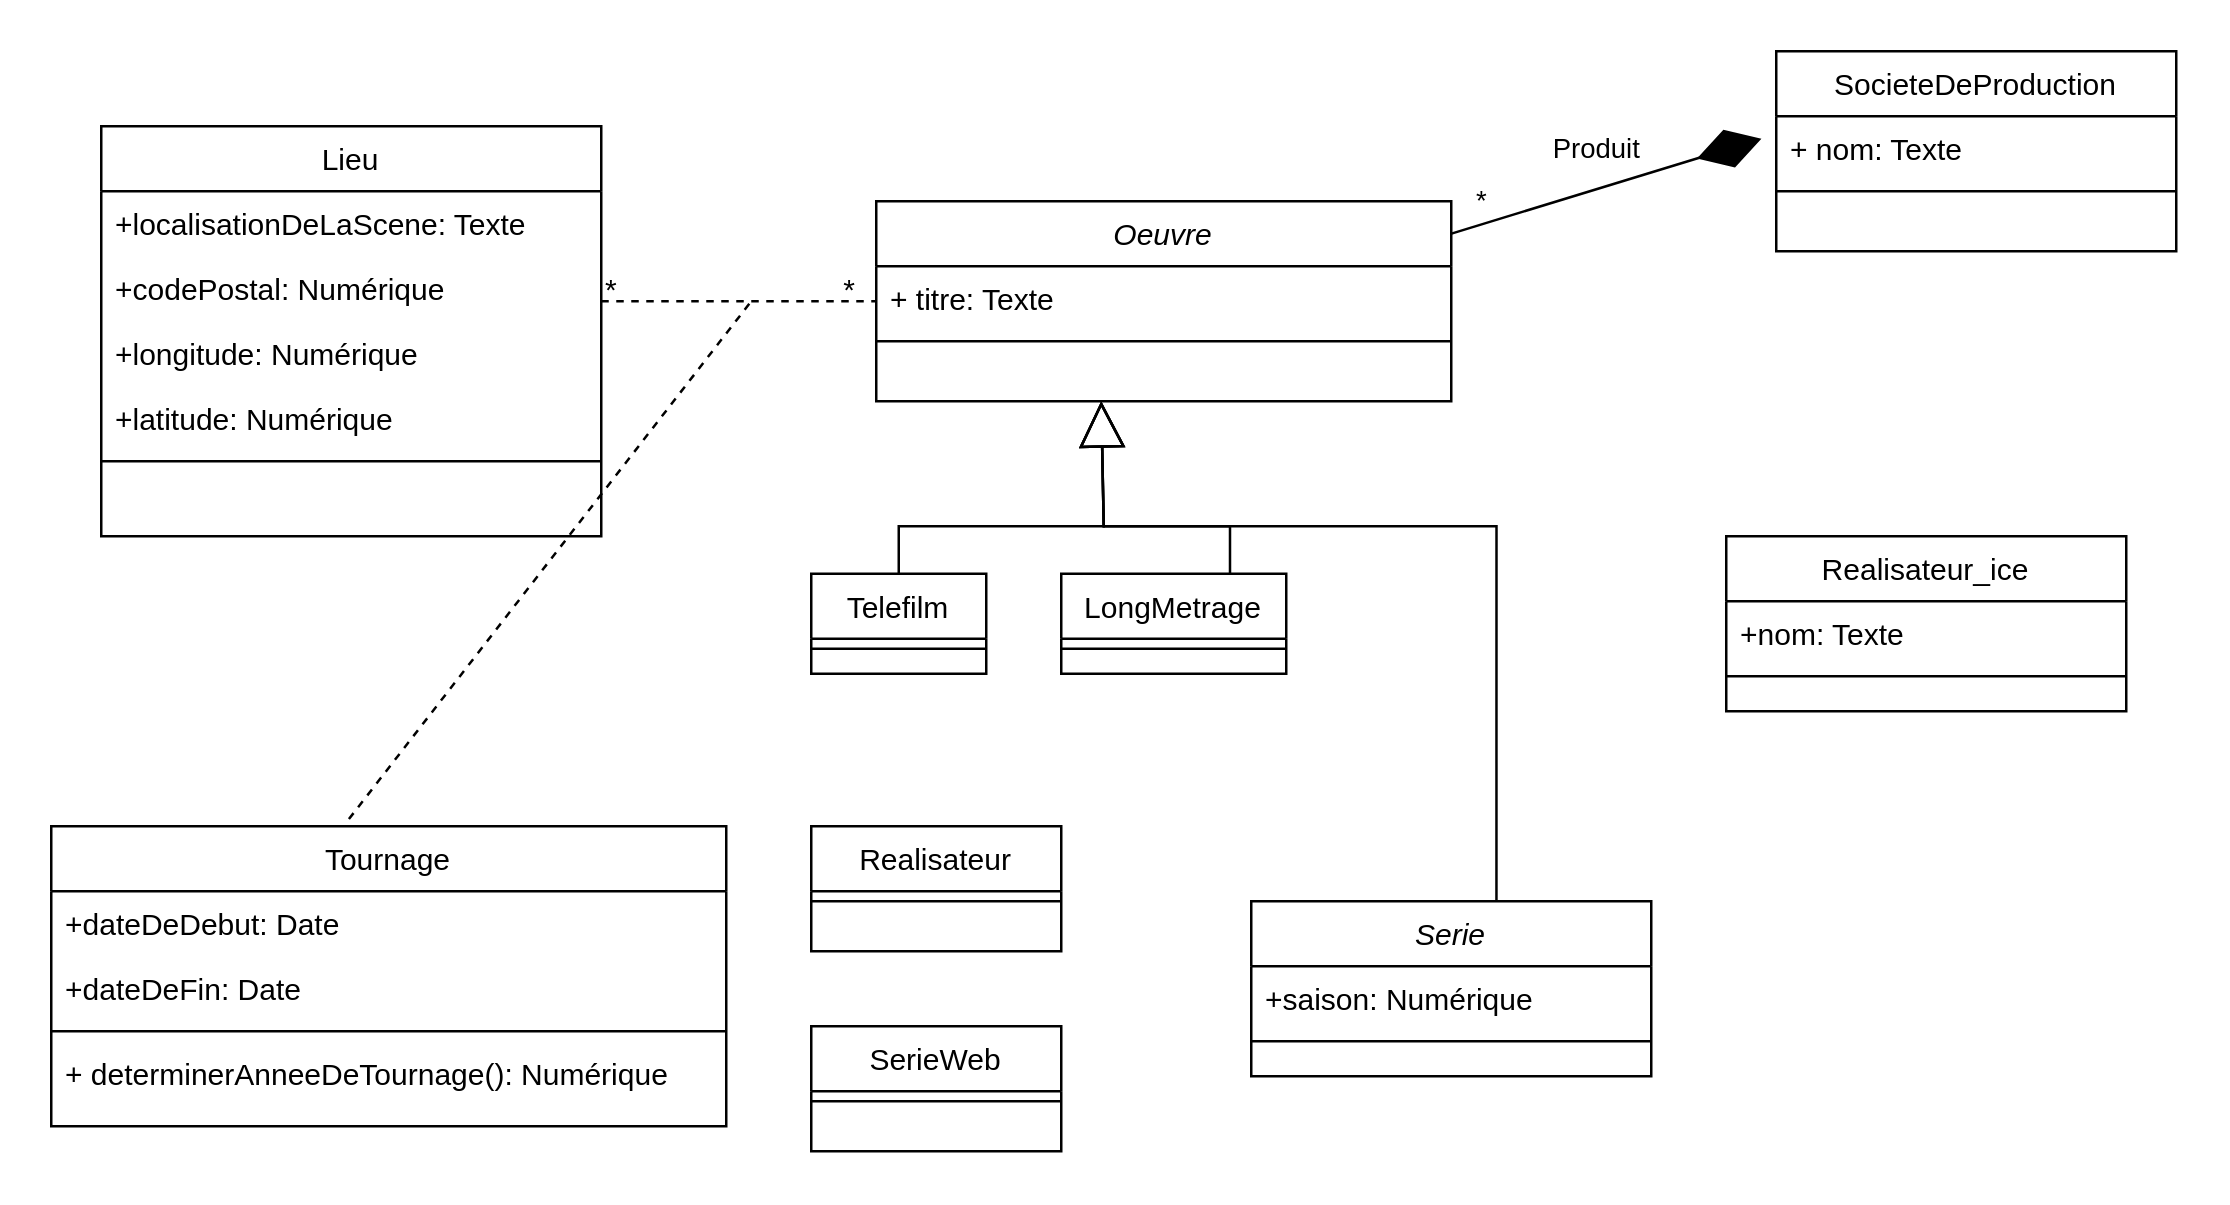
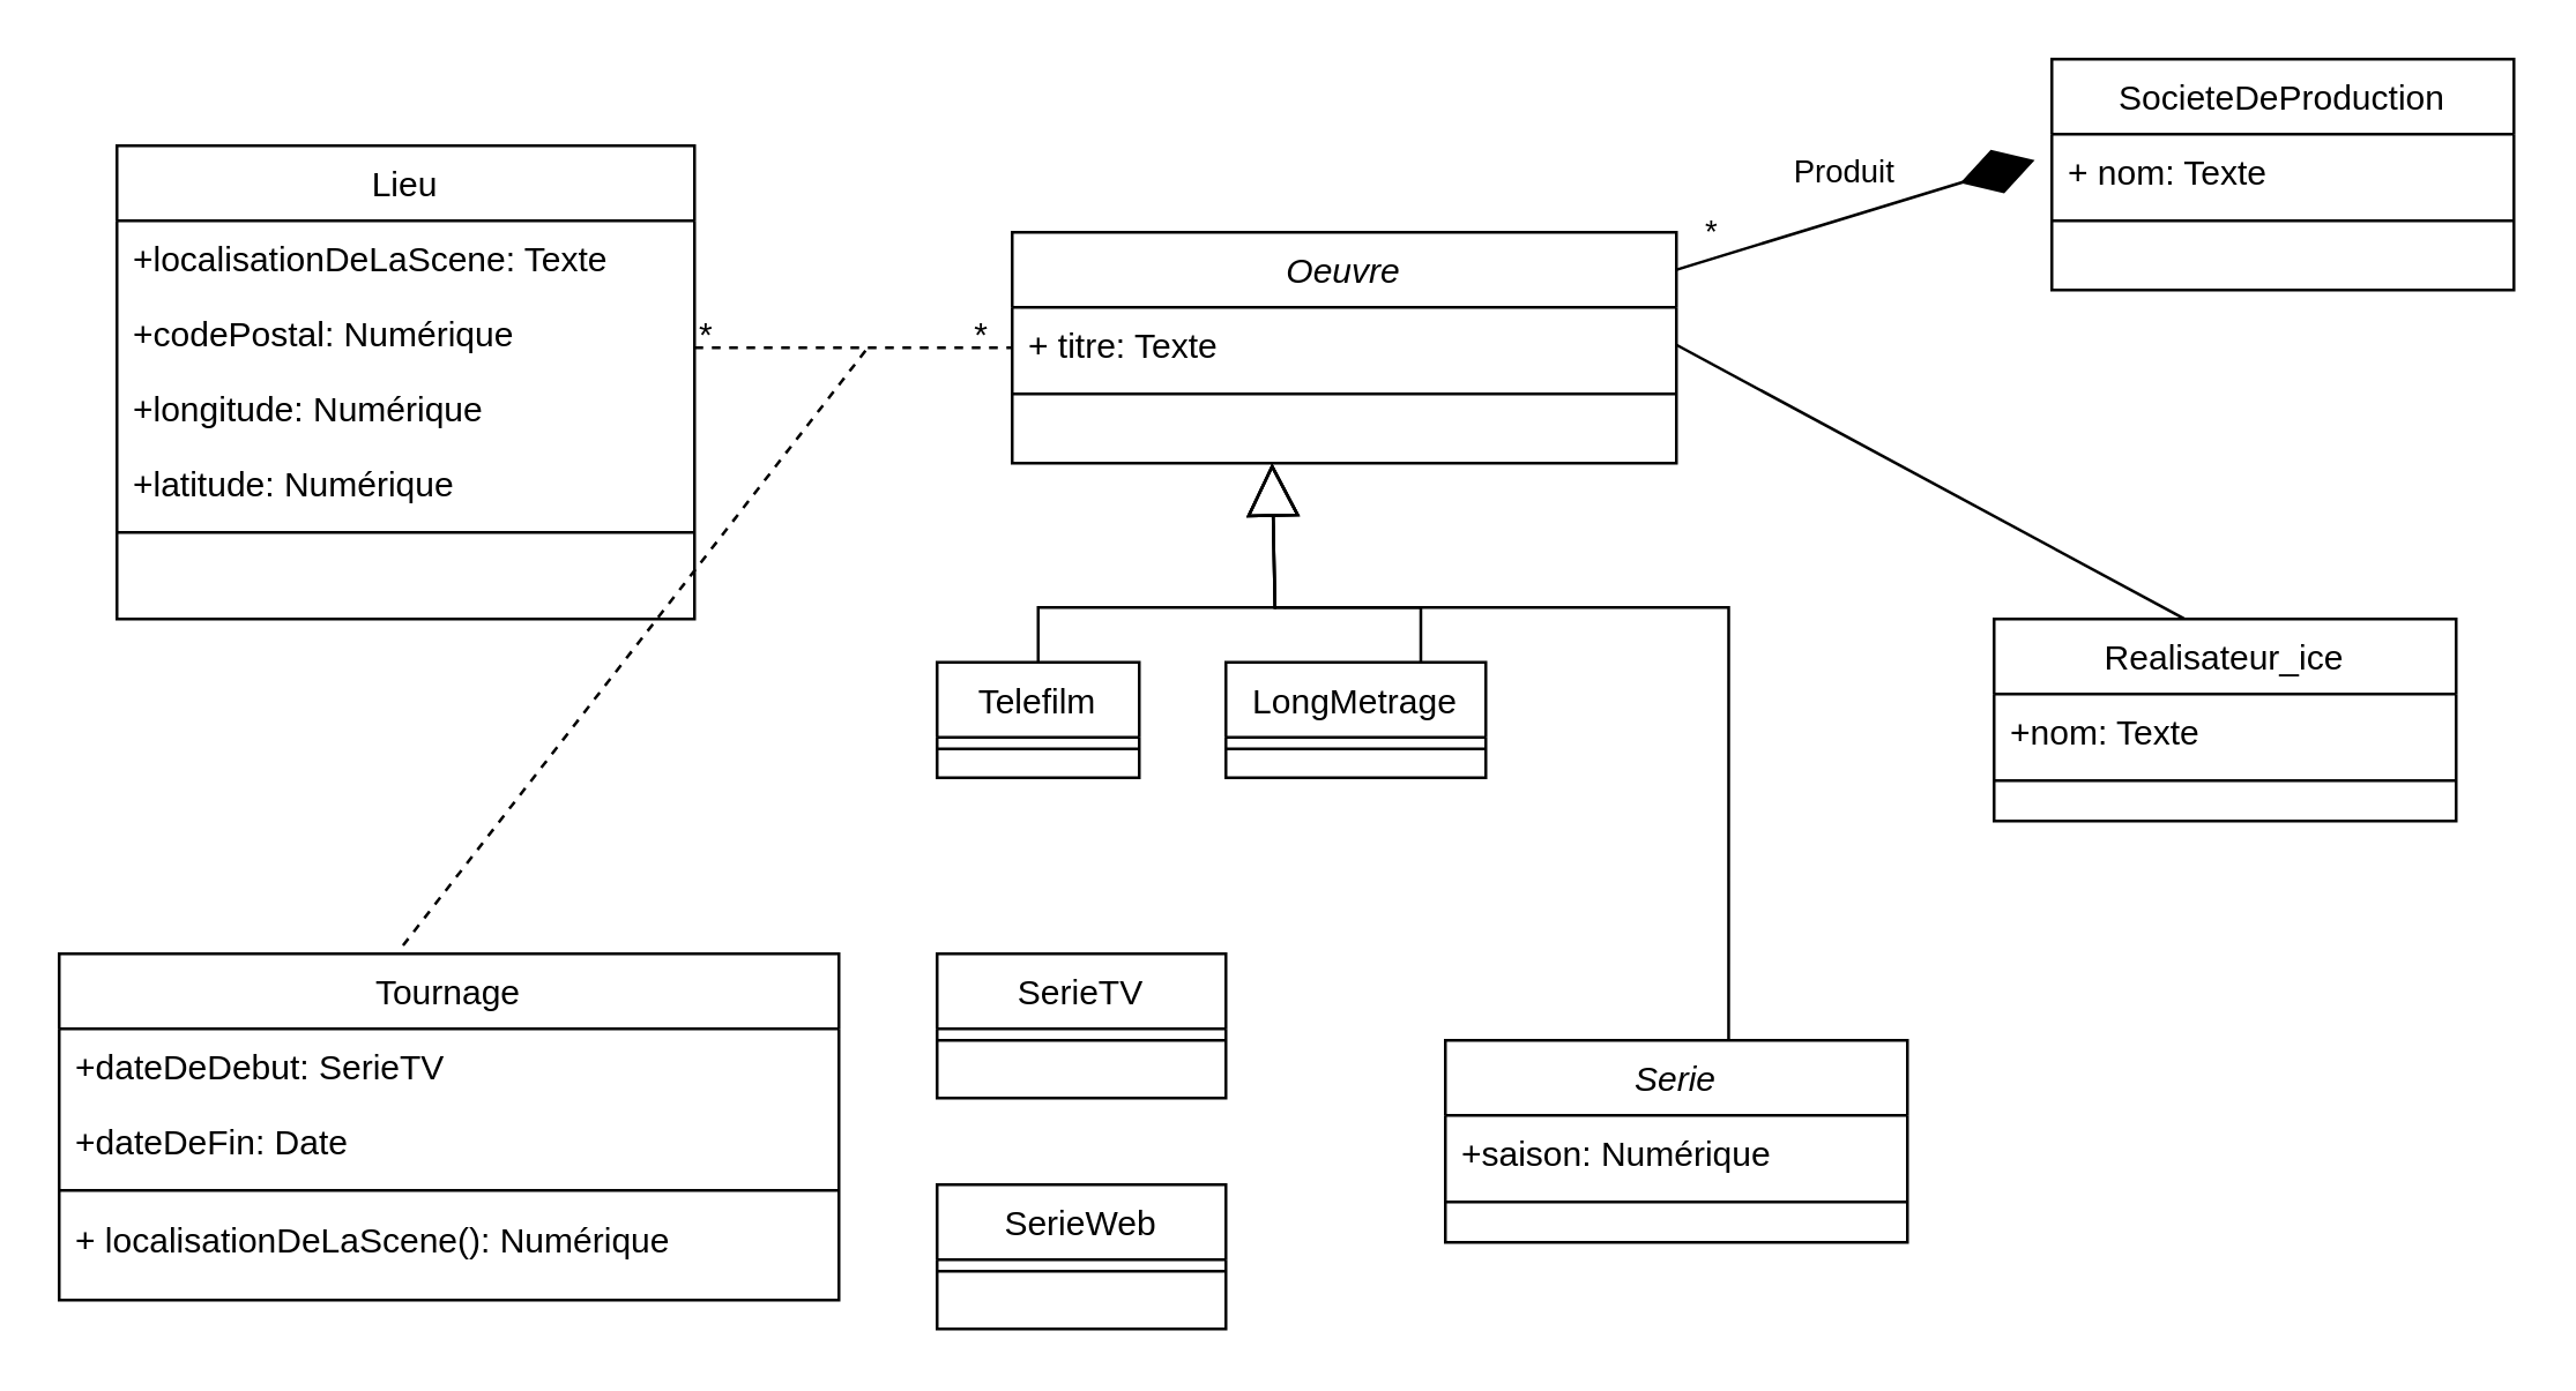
+ <mxCell id="42" value="" style="endArrow=none;html=1;rounded=0;exitX=1;exitY=0.5;exitDx=0;exitDy=0;entryX=0.411;entryY=-0.002;entryDx=0;entryDy=0;entryPerimeter=0;" edge="1" parent="1" source="12" target="8"><mxGeometry width="50" height="50" relative="1" as="geometry"><mxPoint x="570" y="180" as="sourcePoint" /><mxPoint x="620" y="130" as="targetPoint" /></mxGeometry></mxCell>
- <mxCell id="29" value="Realisateur" style="swimlane;fontStyle=0;align=center;verticalAlign=top;childLayout=stackLayout;horizontal=1;startSize=26;horizontalStack=0;resizeParent=1;resizeLast=0;collapsible=1;marginBottom=0;rounded=0;shadow=0;strokeWidth=1;" vertex="1" parent="1"><mxGeometry x="324" y="330" width="100" height="50" as="geometry"><mxRectangle x="340" y="380" width="170" height="26" as="alternateBounds" /></mxGeometry></mxCell>
+ <mxCell id="29" value="SerieTV" style="swimlane;fontStyle=0;align=center;verticalAlign=top;childLayout=stackLayout;horizontal=1;startSize=26;horizontalStack=0;resizeParent=1;resizeLast=0;collapsible=1;marginBottom=0;rounded=0;shadow=0;strokeWidth=1;" vertex="1" parent="1"><mxGeometry x="324" y="330" width="100" height="50" as="geometry"><mxRectangle x="340" y="380" width="170" height="26" as="alternateBounds" /></mxGeometry></mxCell>
- <mxCell id="32" value="+dateDeDebut: Date" style="text;align=left;verticalAlign=top;spacingLeft=4;spacingRight=4;overflow=hidden;rotatable=0;points=[[0,0.5],[1,0.5]];portConstraint=eastwest;" vertex="1" parent="31"><mxGeometry y="26" width="270" height="26" as="geometry" /></mxCell>
+ <mxCell id="32" value="+dateDeDebut: SerieTV" style="text;align=left;verticalAlign=top;spacingLeft=4;spacingRight=4;overflow=hidden;rotatable=0;points=[[0,0.5],[1,0.5]];portConstraint=eastwest;" vertex="1" parent="31"><mxGeometry y="26" width="270" height="26" as="geometry" /></mxCell>
- <mxCell id="35" value="+ determinerAnneeDeTournage():&amp;nbsp;Numérique" style="text;strokeColor=none;fillColor=none;align=left;verticalAlign=top;spacingLeft=4;spacingRight=4;overflow=hidden;rotatable=0;points=[[0,0.5],[1,0.5]];portConstraint=eastwest;whiteSpace=wrap;html=1;" vertex="1" parent="31"><mxGeometry y="86" width="270" height="26" as="geometry" /></mxCell>
+ <mxCell id="35" value="+ localisationDeLaScene():&amp;nbsp;Numérique" style="text;strokeColor=none;fillColor=none;align=left;verticalAlign=top;spacingLeft=4;spacingRight=4;overflow=hidden;rotatable=0;points=[[0,0.5],[1,0.5]];portConstraint=eastwest;whiteSpace=wrap;html=1;" vertex="1" parent="31"><mxGeometry y="86" width="270" height="26" as="geometry" /></mxCell>
